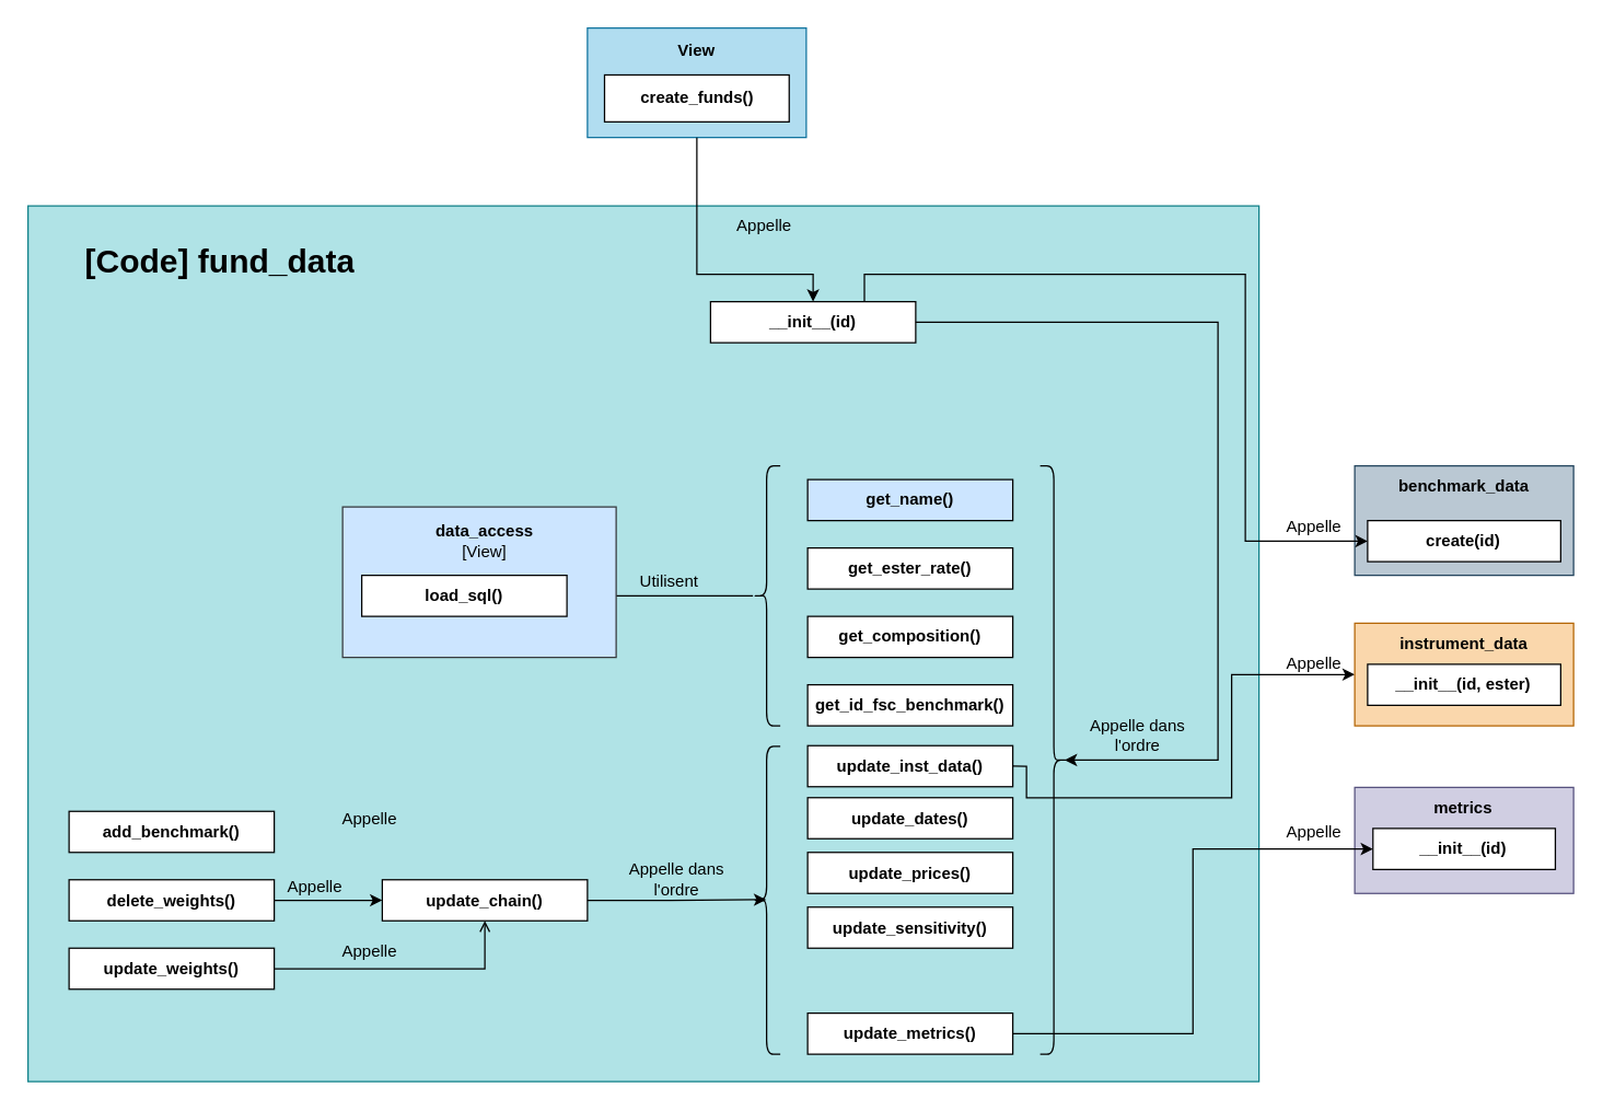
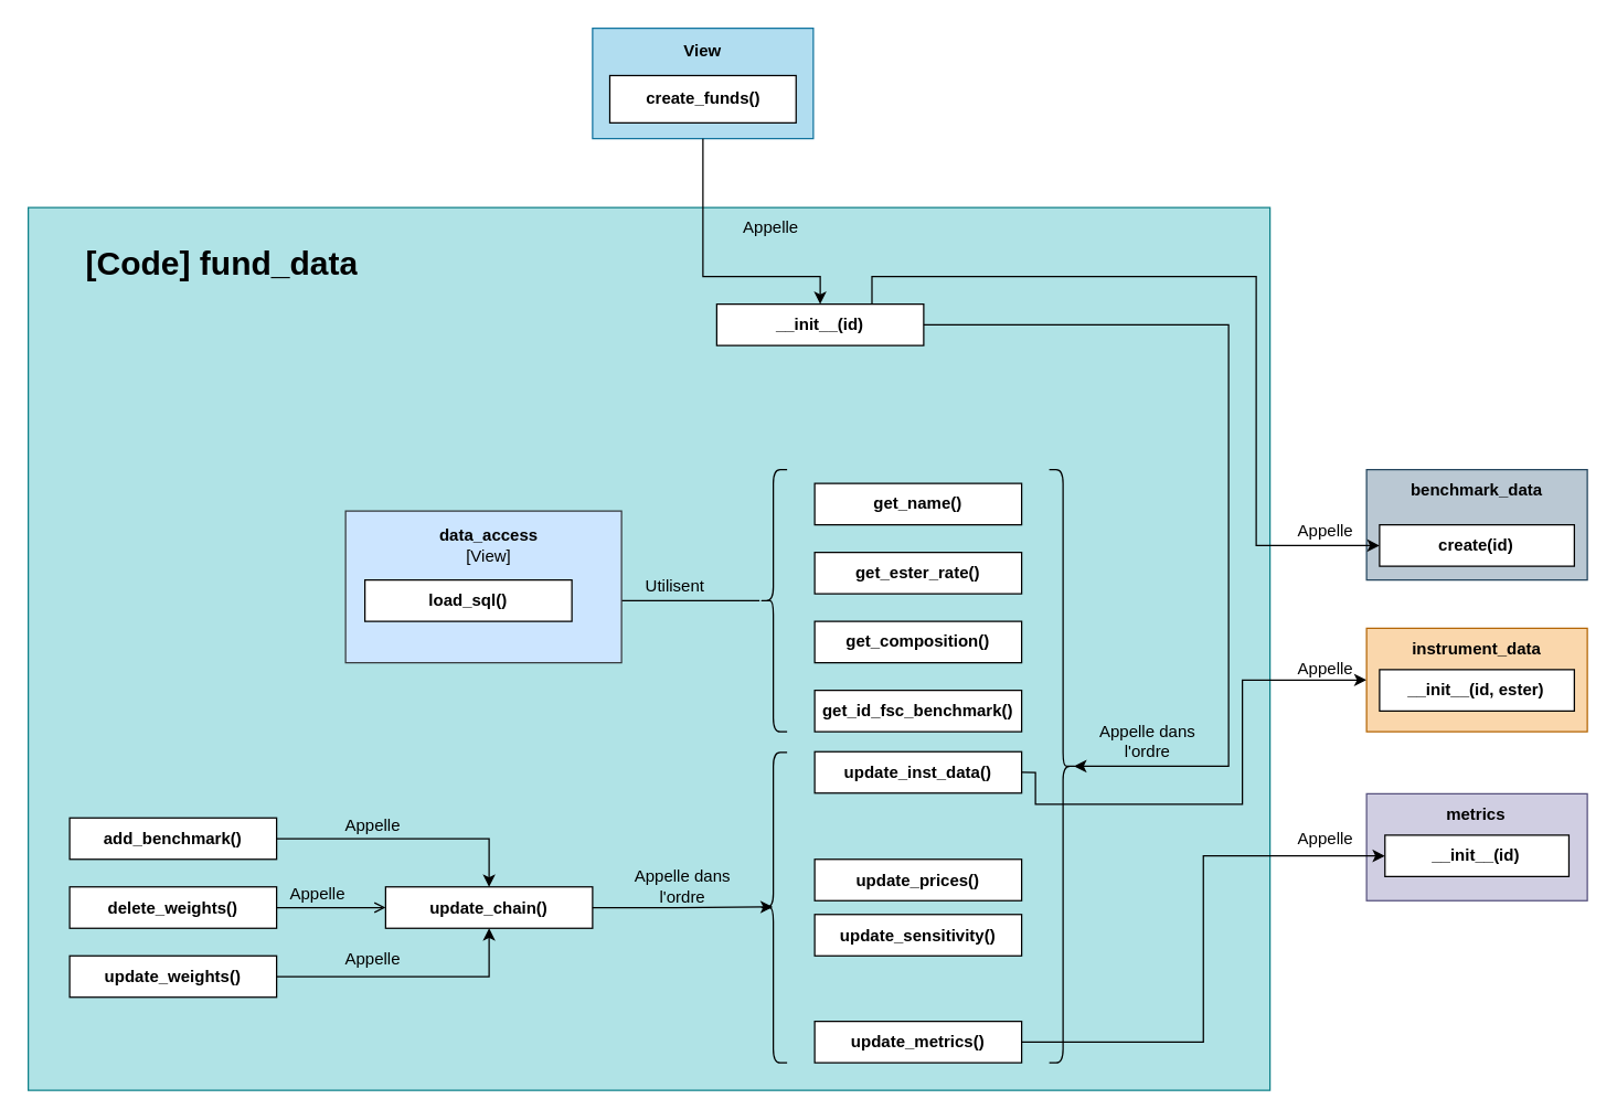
- <mxCell id="3" value="&lt;b&gt;get_name()&lt;/b&gt;" style="rounded=0;whiteSpace=wrap;html=1;fillColor=#cce5ff;" parent="1" vertex="1"><mxGeometry x="590" y="350" width="150" height="30" as="geometry" /></mxCell>
+ <mxCell id="3" value="&lt;b&gt;get_name()&lt;/b&gt;" style="rounded=0;whiteSpace=wrap;html=1;" parent="1" vertex="1"><mxGeometry x="590" y="350" width="150" height="30" as="geometry" /></mxCell>
- <mxCell id="9" value="&lt;b&gt;update_dates()&lt;/b&gt;" style="rounded=0;whiteSpace=wrap;html=1;" parent="1" vertex="1"><mxGeometry x="590" y="582.5" width="150" height="30" as="geometry" /></mxCell>
+ <mxCell id="24" style="edgeStyle=orthogonalEdgeStyle;rounded=0;orthogonalLoop=1;jettySize=auto;html=1;entryX=0.5;entryY=0;entryDx=0;entryDy=0;" parent="1" source="25" target="12" edge="1"><mxGeometry relative="1" as="geometry" /></mxCell>
- <mxCell id="26" style="edgeStyle=orthogonalEdgeStyle;rounded=0;orthogonalLoop=1;jettySize=auto;html=1;entryX=0;entryY=0.5;entryDx=0;entryDy=0;" parent="1" source="27" target="12" edge="1"><mxGeometry relative="1" as="geometry" /></mxCell>
+ <mxCell id="26" style="edgeStyle=orthogonalEdgeStyle;rounded=0;orthogonalLoop=1;jettySize=auto;html=1;entryX=0;entryY=0.5;entryDx=0;entryDy=0;endArrow=open;" parent="1" source="27" target="12" edge="1"><mxGeometry relative="1" as="geometry" /></mxCell>
- <mxCell id="28" style="edgeStyle=orthogonalEdgeStyle;rounded=0;orthogonalLoop=1;jettySize=auto;html=1;entryX=0.5;entryY=1;entryDx=0;entryDy=0;endArrow=open;" parent="1" source="29" target="12" edge="1"><mxGeometry relative="1" as="geometry" /></mxCell>
+ <mxCell id="28" style="edgeStyle=orthogonalEdgeStyle;rounded=0;orthogonalLoop=1;jettySize=auto;html=1;entryX=0.5;entryY=1;entryDx=0;entryDy=0;" parent="1" source="29" target="12" edge="1"><mxGeometry relative="1" as="geometry" /></mxCell>
